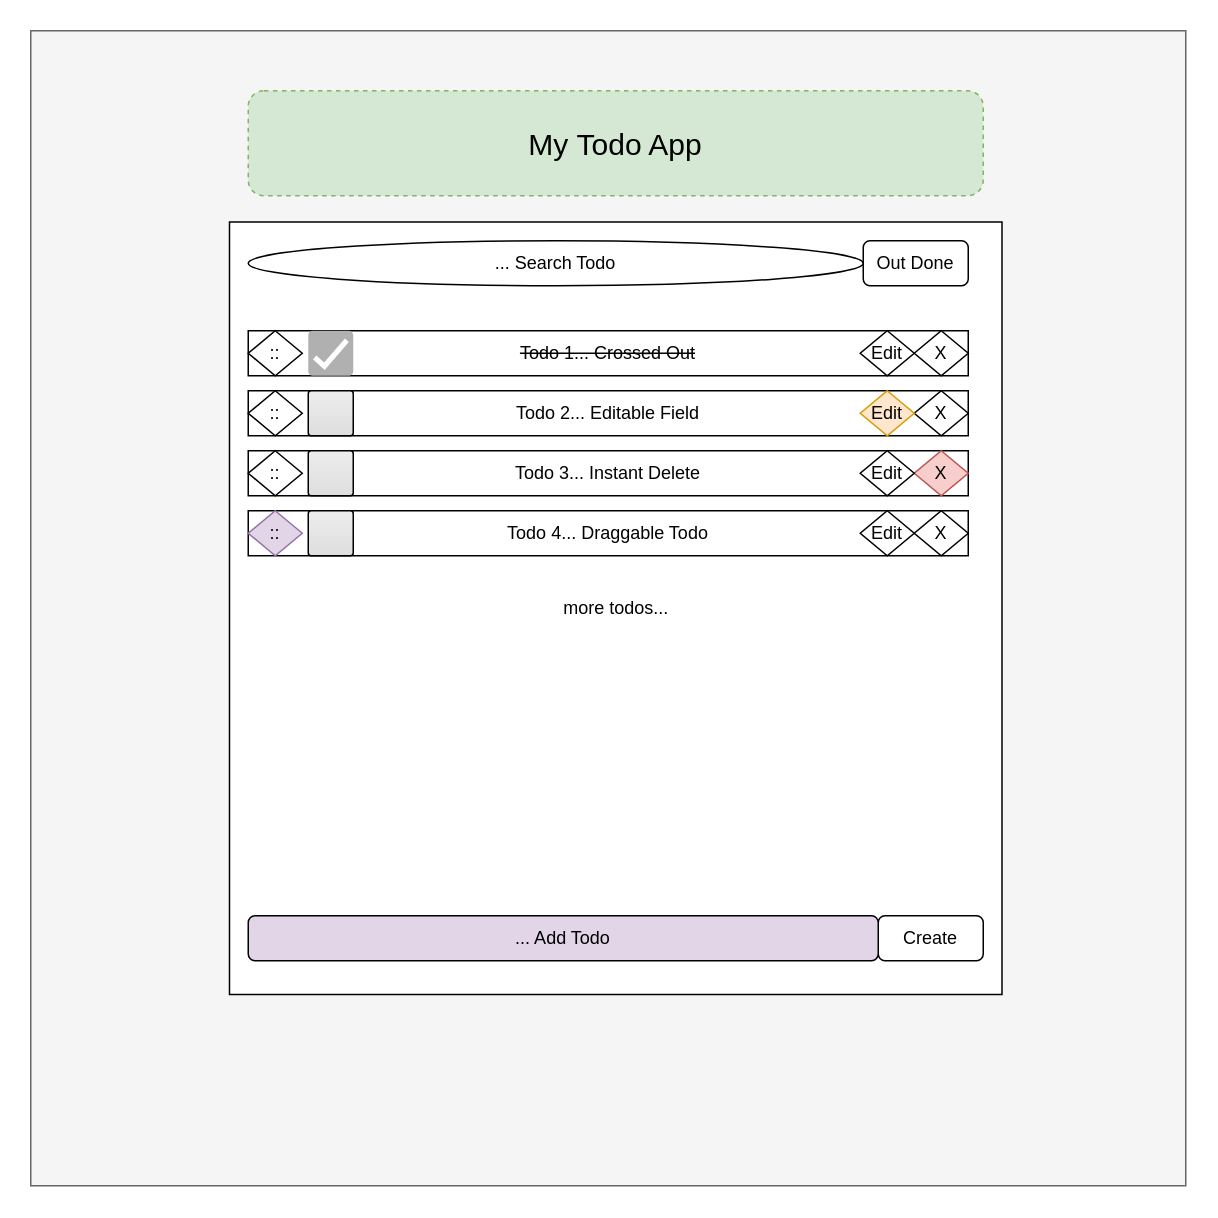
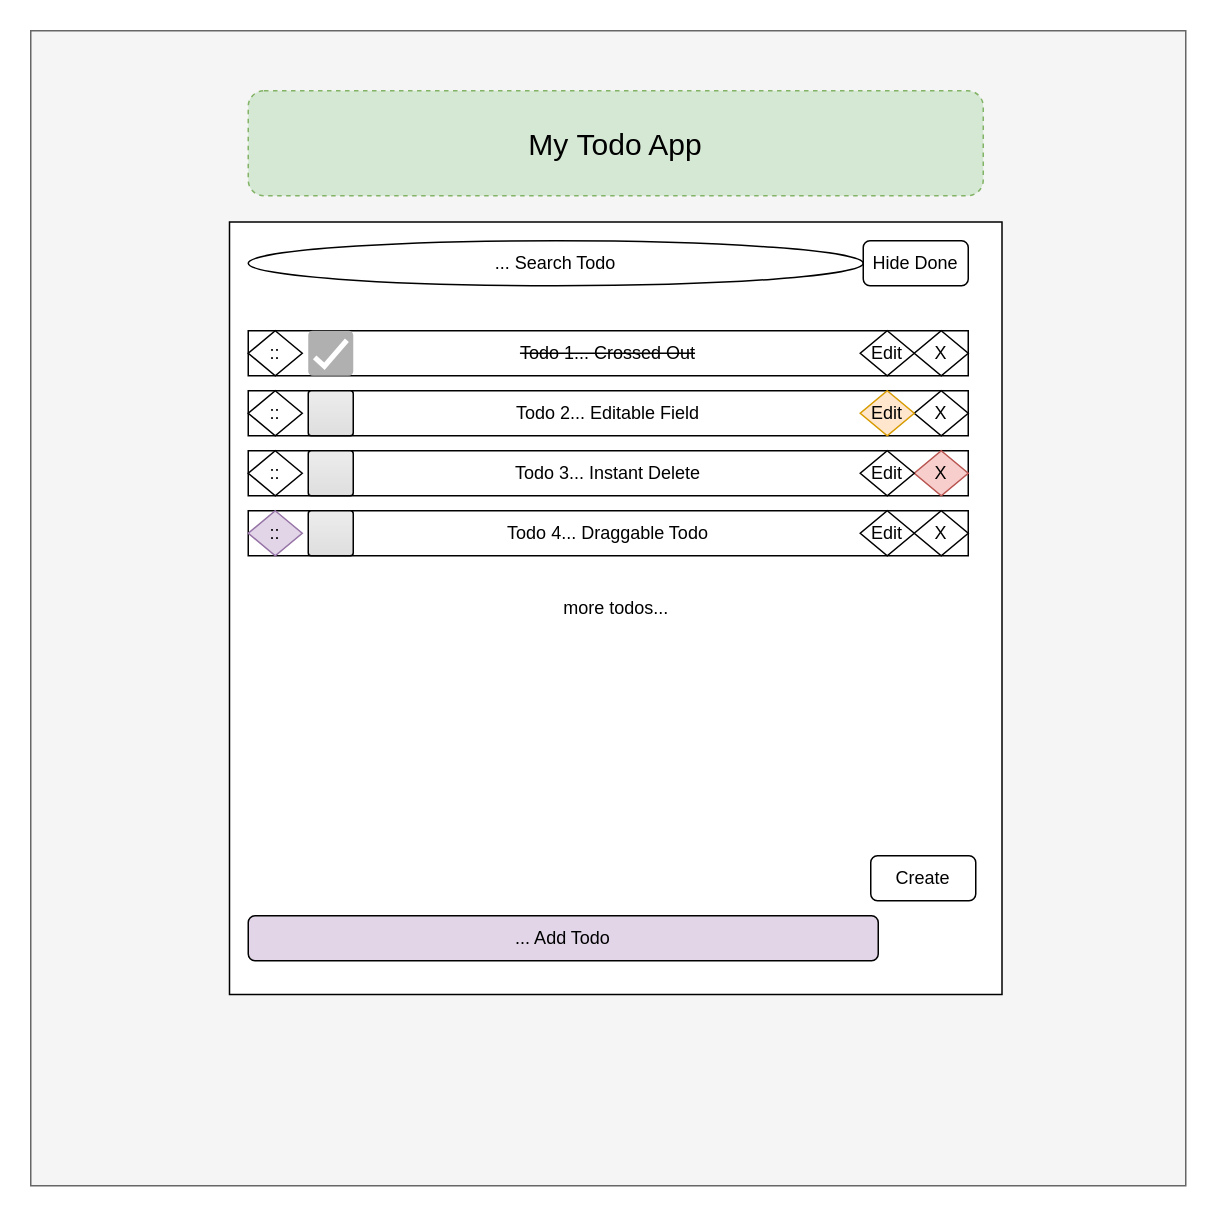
- <mxCell id="26" value="Out Done" style="rounded=1;whiteSpace=wrap;html=1;" vertex="1" parent="1"><mxGeometry x="575" y="160" width="70" height="30" as="geometry" /></mxCell>
+ <mxCell id="26" value="Hide Done" style="rounded=1;whiteSpace=wrap;html=1;" vertex="1" parent="1"><mxGeometry x="575" y="160" width="70" height="30" as="geometry" /></mxCell>
- <mxCell id="27" value="Create" style="rounded=1;whiteSpace=wrap;html=1;" vertex="1" parent="1"><mxGeometry x="585" y="610" width="70" height="30" as="geometry" /></mxCell>
+ <mxCell id="27" value="Create" style="rounded=1;whiteSpace=wrap;html=1;" vertex="1" parent="1"><mxGeometry x="580" y="570" width="70" height="30" as="geometry" /></mxCell>
